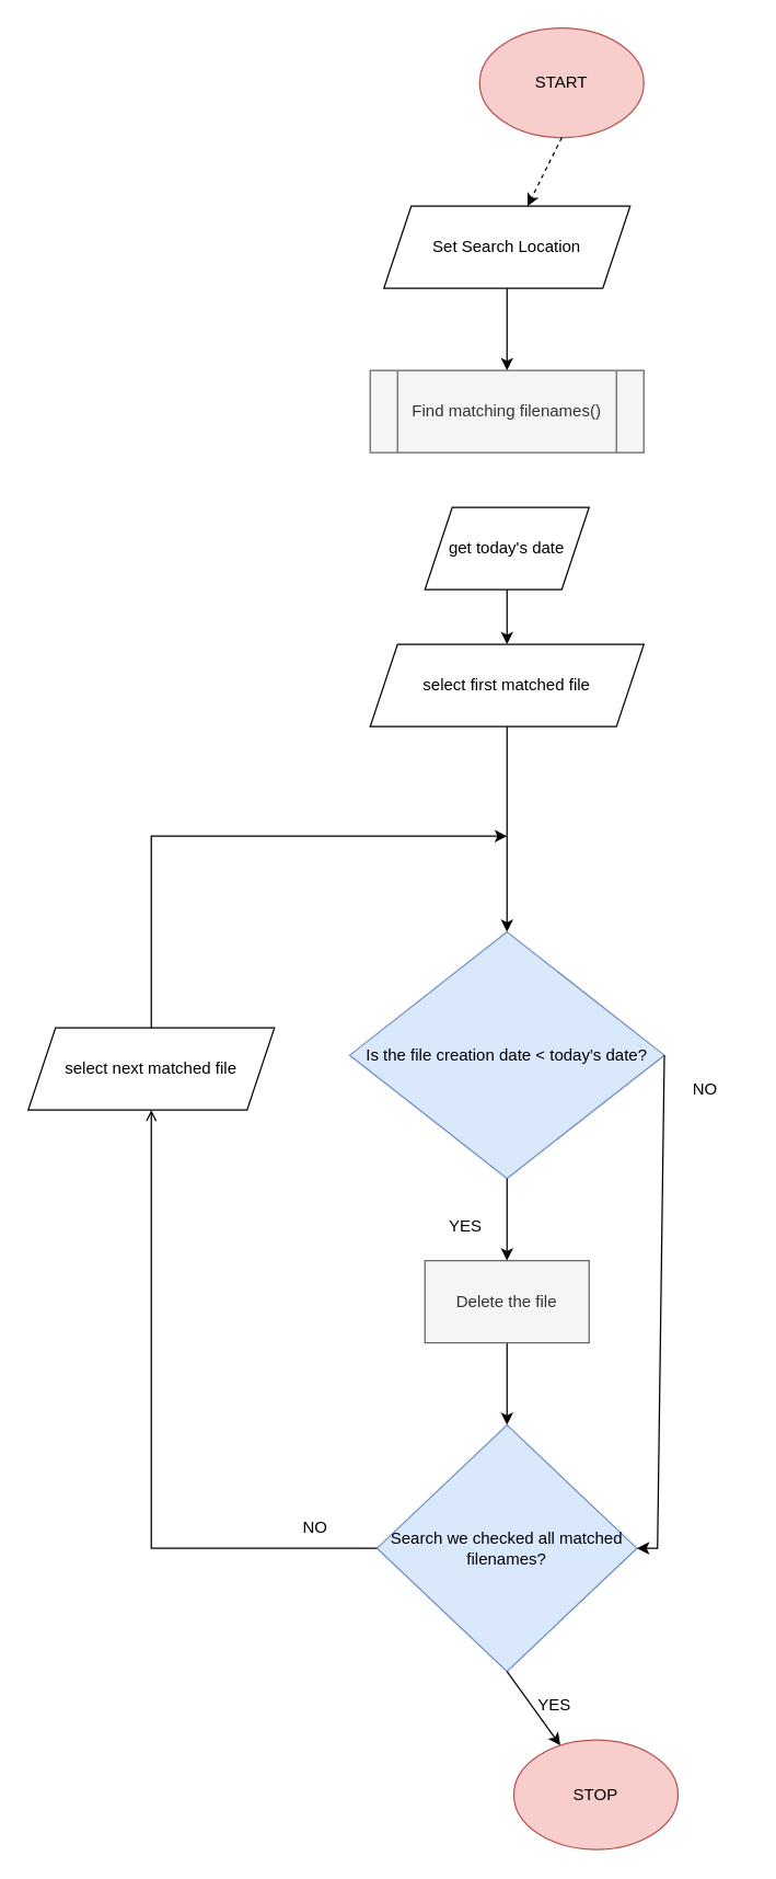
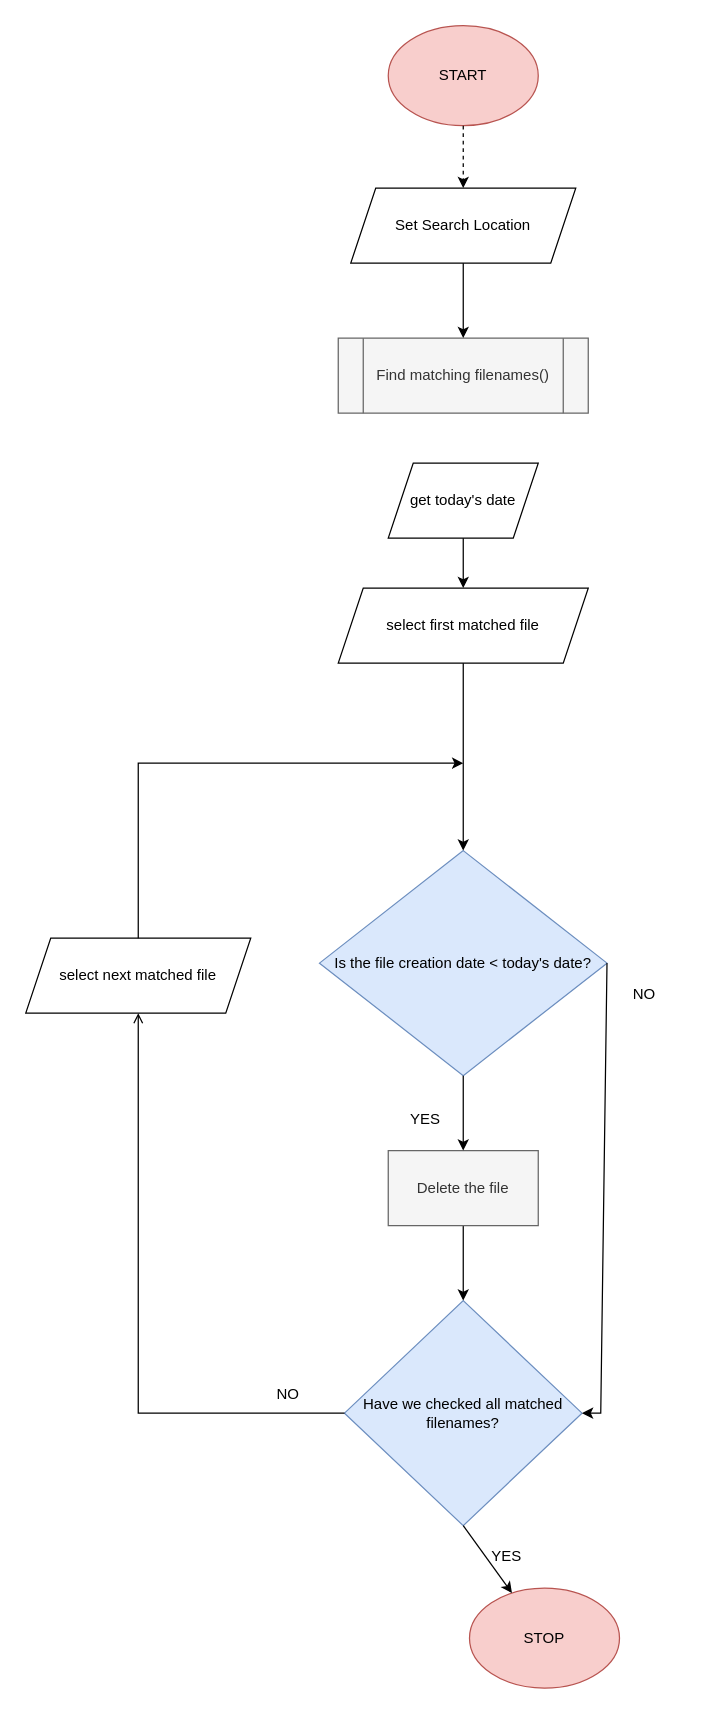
- <mxCell id="2" value="START" style="ellipse;whiteSpace=wrap;html=1;fillColor=#f8cecc;strokeColor=#b85450;" vertex="1" parent="1"><mxGeometry x="350" y="20" width="120" height="80" as="geometry" /></mxCell>
+ <mxCell id="2" value="START" style="ellipse;whiteSpace=wrap;html=1;fillColor=#f8cecc;strokeColor=#b85450;" vertex="1" parent="1"><mxGeometry x="310" y="20" width="120" height="80" as="geometry" /></mxCell>
- <mxCell id="8" value="Search we checked all matched filenames?" style="rhombus;whiteSpace=wrap;html=1;fillColor=#dae8fc;strokeColor=#6c8ebf;" vertex="1" parent="1"><mxGeometry x="275" y="1040" width="190" height="180" as="geometry" /></mxCell>
+ <mxCell id="8" value="Have we checked all matched filenames?" style="rhombus;whiteSpace=wrap;html=1;fillColor=#dae8fc;strokeColor=#6c8ebf;" vertex="1" parent="1"><mxGeometry x="275" y="1040" width="190" height="180" as="geometry" /></mxCell>
